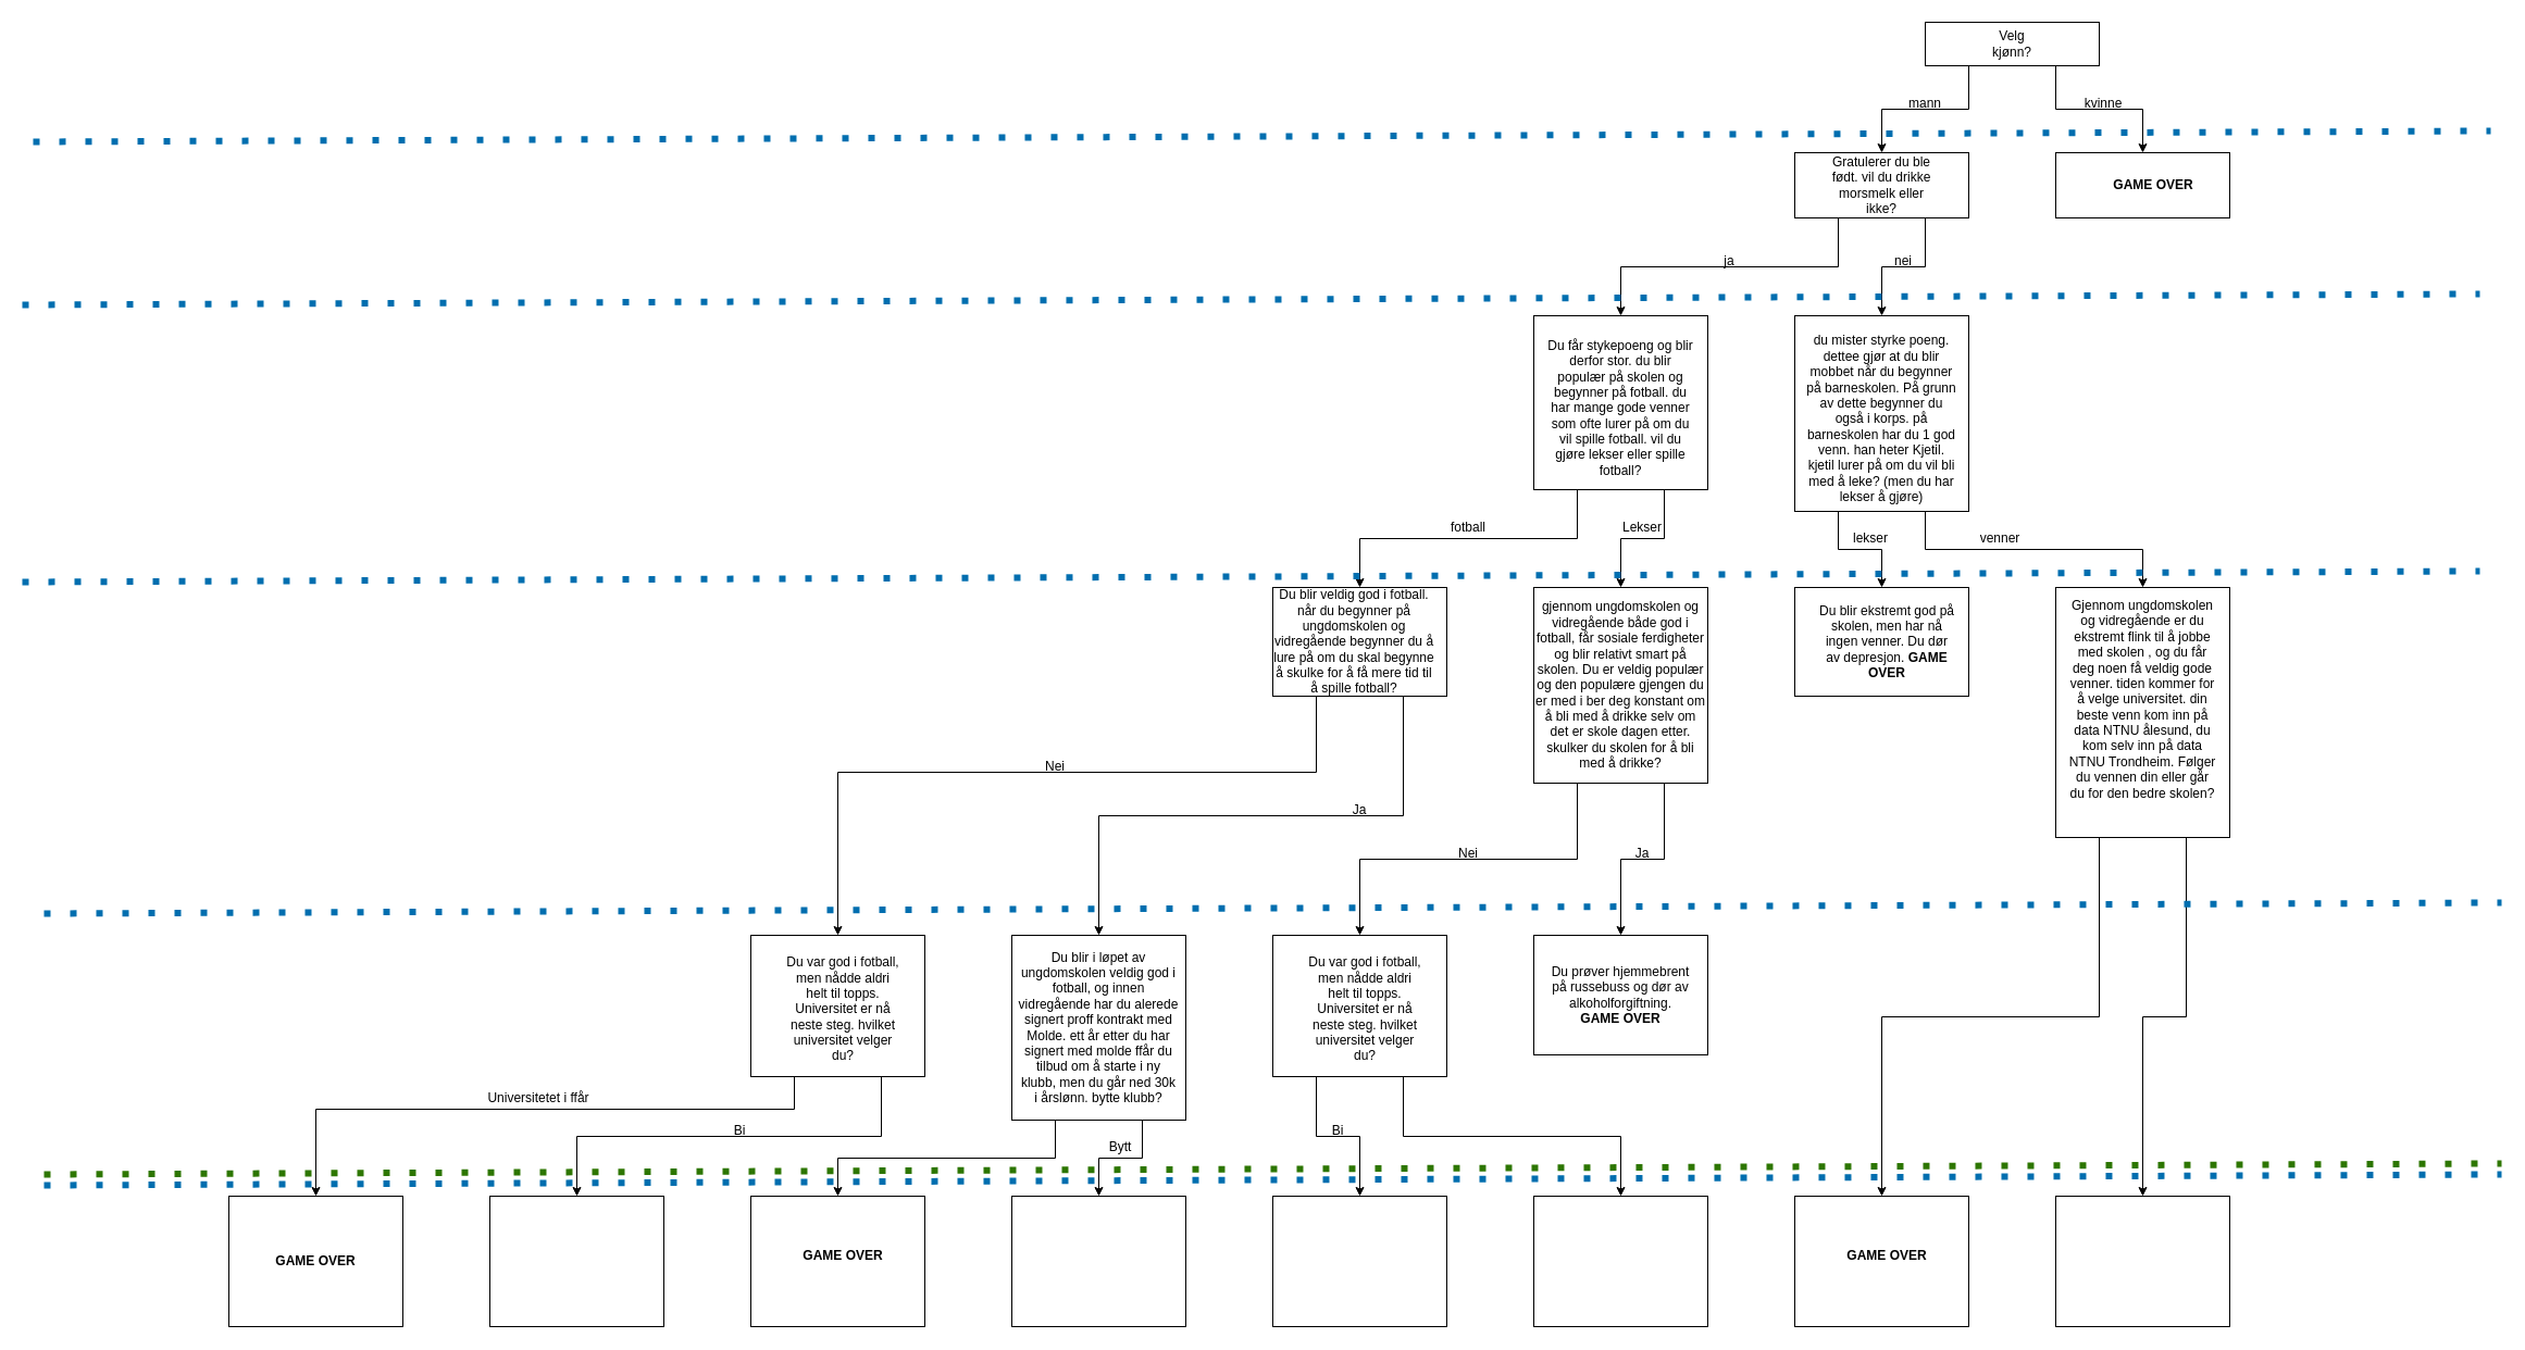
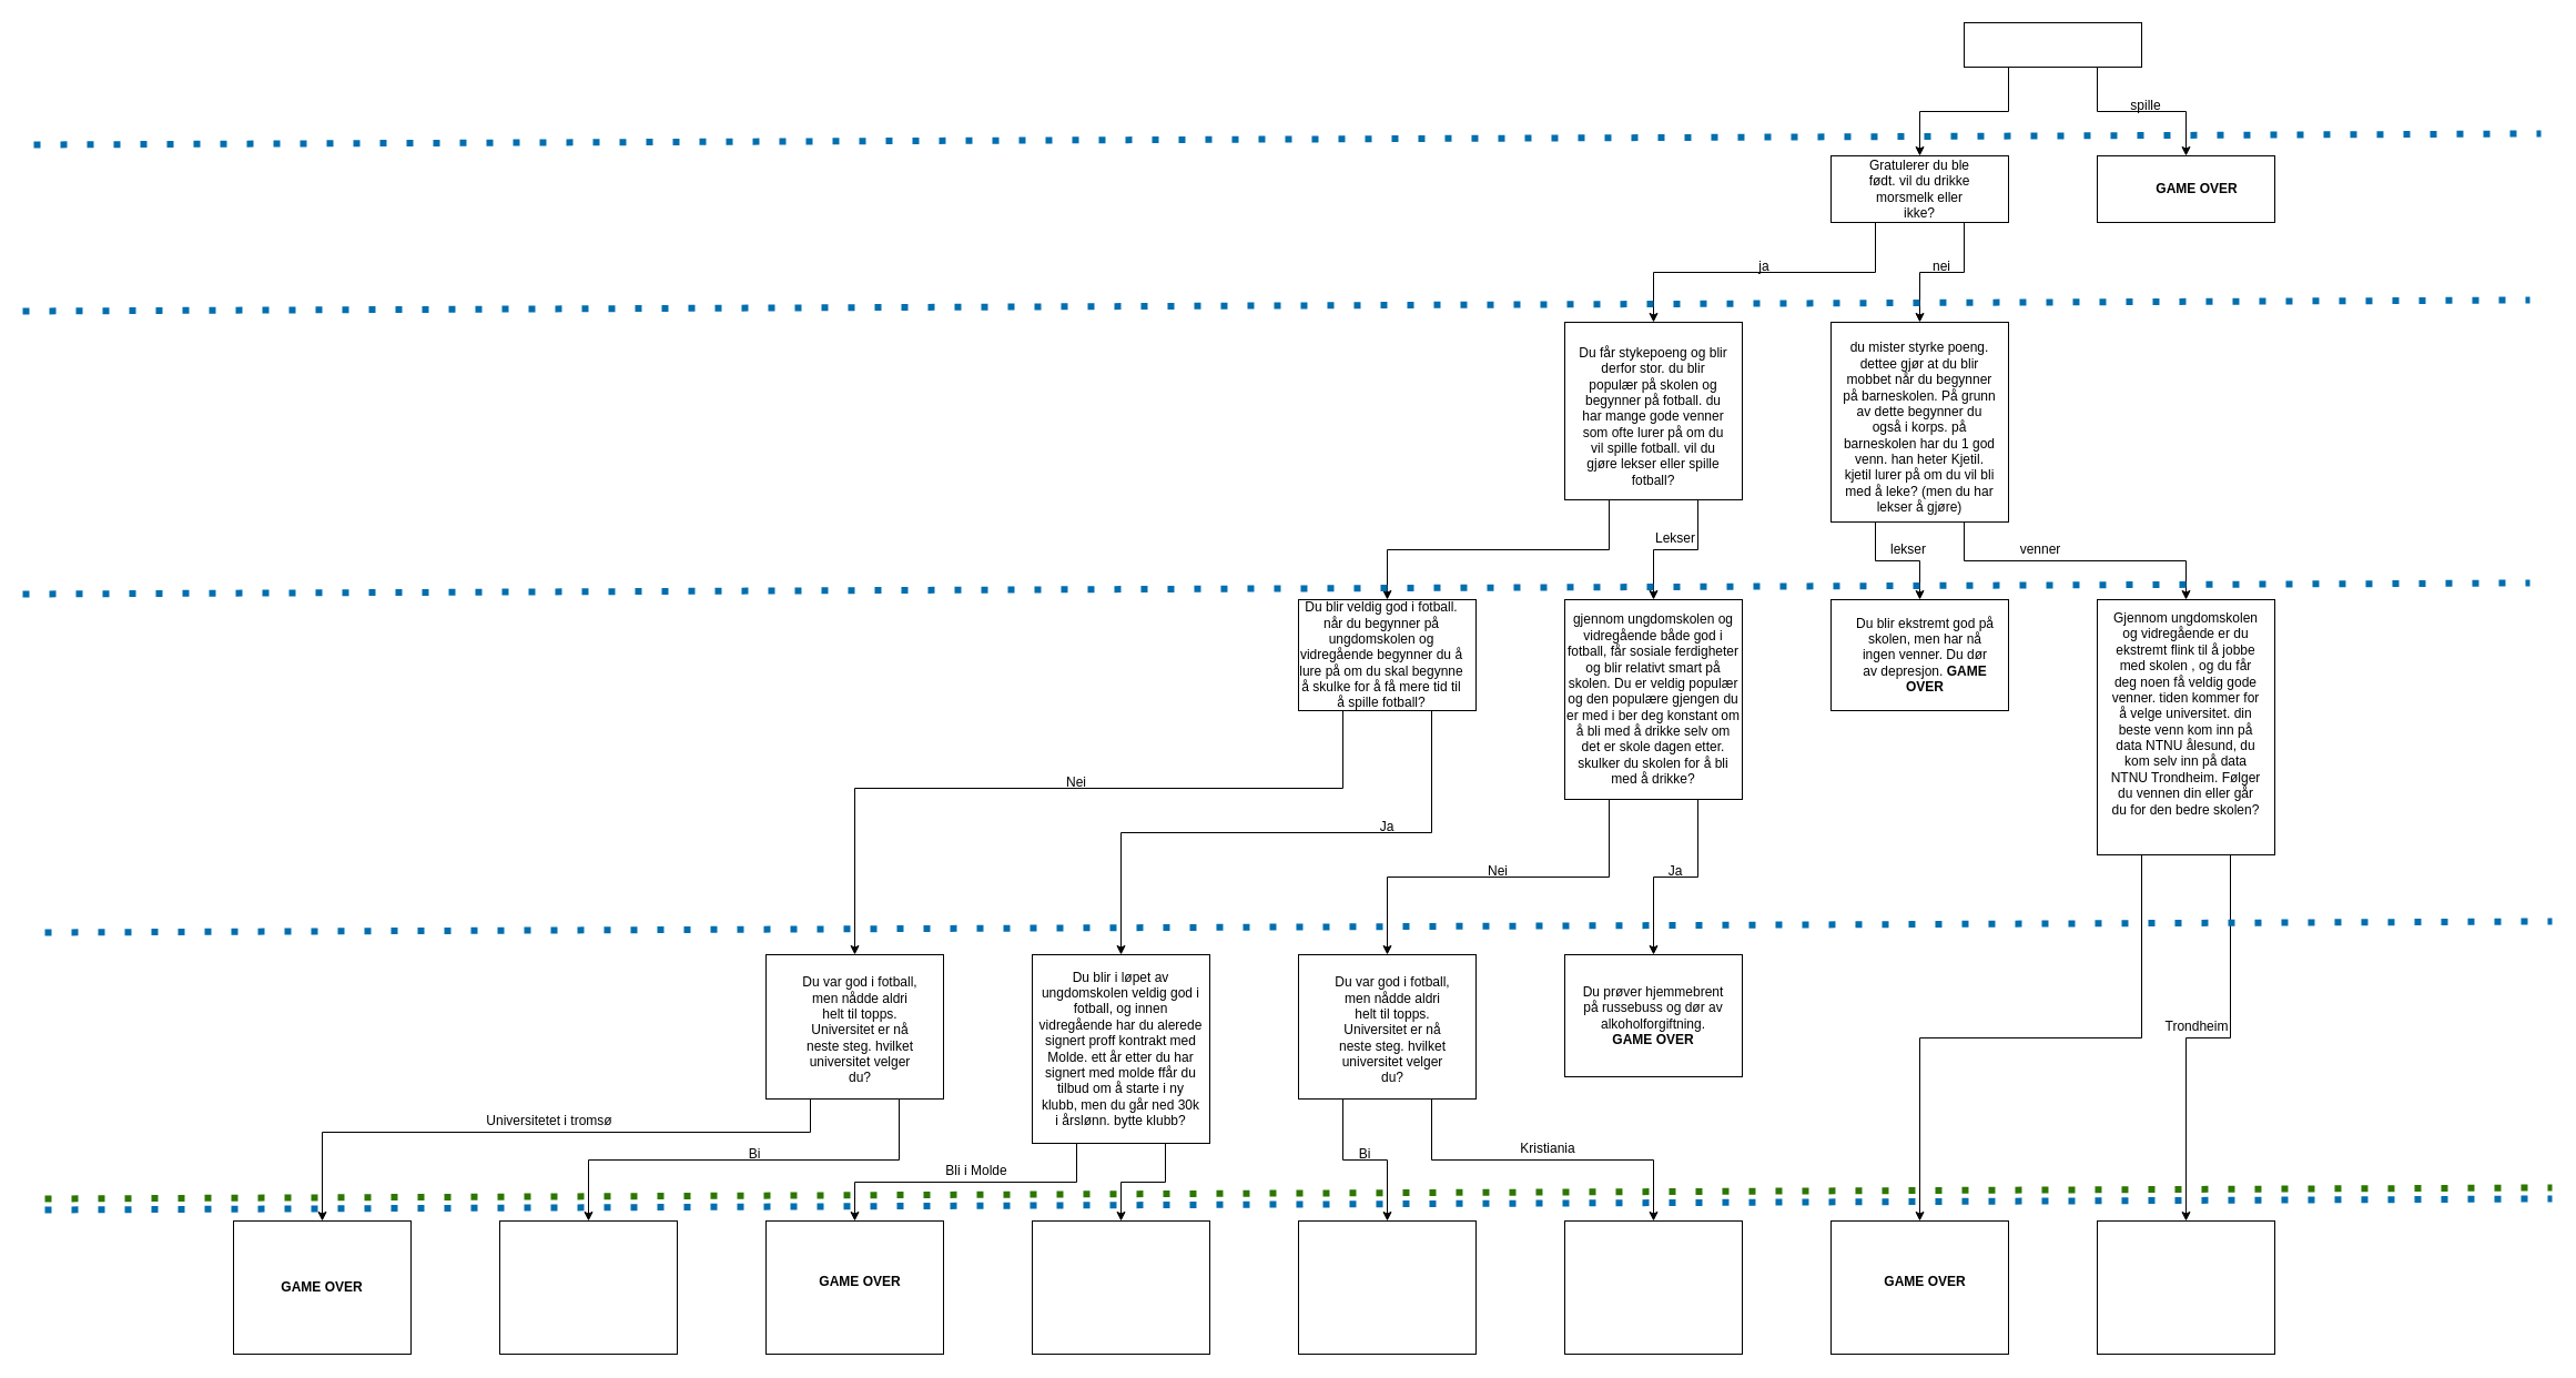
- <mxCell id="5" value="Velg kjønn?" style="text;html=1;strokeColor=none;fillColor=none;align=center;verticalAlign=middle;whiteSpace=wrap;rounded=0;" parent="1" vertex="1"><mxGeometry x="1820" y="25" width="60" height="30" as="geometry" /></mxCell>
- <mxCell id="11" value="mann" style="text;html=1;strokeColor=none;fillColor=none;align=center;verticalAlign=middle;whiteSpace=wrap;rounded=0;" parent="1" vertex="1"><mxGeometry x="1740" y="80" width="60" height="30" as="geometry" /></mxCell>
- <mxCell id="12" value="kvinne" style="text;html=1;strokeColor=none;fillColor=none;align=center;verticalAlign=middle;whiteSpace=wrap;rounded=0;" parent="1" vertex="1"><mxGeometry x="1904" y="80" width="60" height="30" as="geometry" /></mxCell>
+ <mxCell id="12" value="spille" style="text;html=1;strokeColor=none;fillColor=none;align=center;verticalAlign=middle;whiteSpace=wrap;rounded=0;" parent="1" vertex="1"><mxGeometry x="1904" y="80" width="60" height="30" as="geometry" /></mxCell>
- <mxCell id="35" value="fotball" style="text;html=1;strokeColor=none;fillColor=none;align=center;verticalAlign=middle;whiteSpace=wrap;rounded=0;" parent="1" vertex="1"><mxGeometry x="1320" y="470" width="60" height="30" as="geometry" /></mxCell>
+ <mxCell id="68" value="Trondheim" style="text;html=1;strokeColor=none;fillColor=none;align=center;verticalAlign=middle;whiteSpace=wrap;rounded=0;" parent="1" vertex="1"><mxGeometry x="1950" y="910" width="60" height="30" as="geometry" /></mxCell>
- <mxCell id="74" value="Universitetet i ffår" style="text;html=1;strokeColor=none;fillColor=none;align=center;verticalAlign=middle;whiteSpace=wrap;rounded=0;" parent="1" vertex="1"><mxGeometry x="420" y="995" width="150" height="30" as="geometry" /></mxCell>
+ <mxCell id="74" value="Universitetet i tromsø" style="text;html=1;strokeColor=none;fillColor=none;align=center;verticalAlign=middle;whiteSpace=wrap;rounded=0;" parent="1" vertex="1"><mxGeometry x="420" y="995" width="150" height="30" as="geometry" /></mxCell>
+ <mxCell id="70" value="Kristiania" style="text;html=1;strokeColor=none;fillColor=none;align=center;verticalAlign=middle;whiteSpace=wrap;rounded=0;" parent="1" vertex="1"><mxGeometry x="1365" y="1020" width="60" height="30" as="geometry" /></mxCell>
+ <mxCell id="71" value="Bli i Molde" style="text;html=1;strokeColor=none;fillColor=none;align=center;verticalAlign=middle;whiteSpace=wrap;rounded=0;" parent="1" vertex="1"><mxGeometry x="850" y="1040" width="60" height="30" as="geometry" /></mxCell>
- <mxCell id="72" value="Bytt" style="text;html=1;strokeColor=none;fillColor=none;align=center;verticalAlign=middle;whiteSpace=wrap;rounded=0;" parent="1" vertex="1"><mxGeometry x="1000" y="1040" width="60" height="30" as="geometry" /></mxCell>
